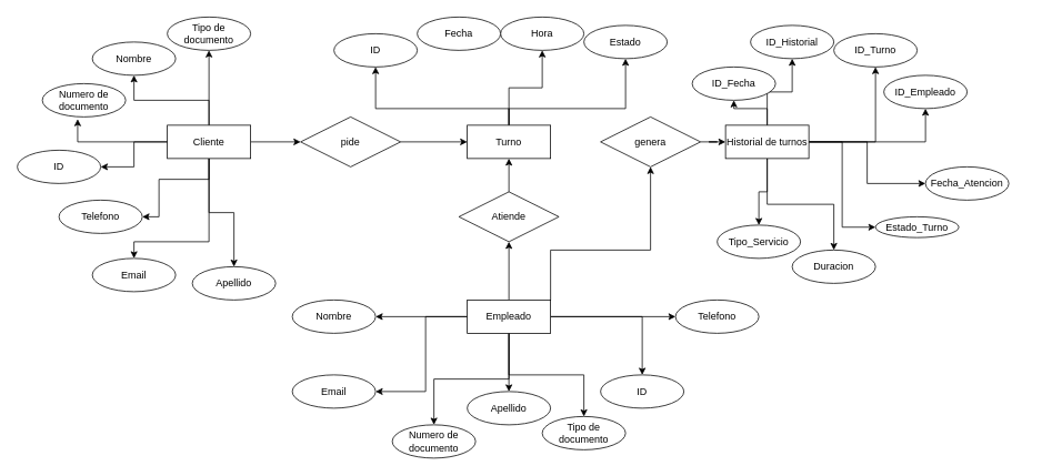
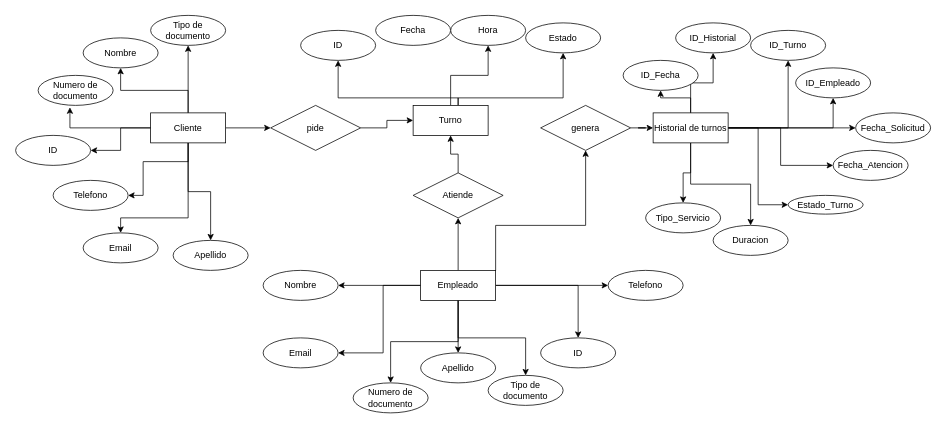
- <mxCell id="13" value="Turno" style="whiteSpace=wrap;html=1;align=center;" parent="1" vertex="1"><mxGeometry x="560" y="150" width="100" height="40" as="geometry" /></mxCell>
+ <mxCell id="13" value="Turno" style="whiteSpace=wrap;html=1;align=center;" parent="1" vertex="1"><mxGeometry x="550" y="140" width="100" height="40" as="geometry" /></mxCell>
+ <mxCell id="28" style="edgeStyle=orthogonalEdgeStyle;rounded=0;orthogonalLoop=1;jettySize=auto;html=1;" parent="1" source="33" target="60" edge="1"><mxGeometry relative="1" as="geometry" /></mxCell>
+ <mxCell id="60" value="Fecha_Solicitud" style="ellipse;whiteSpace=wrap;html=1;align=center;" parent="1" vertex="1"><mxGeometry x="1140" y="150" width="100" height="40" as="geometry" /></mxCell>
